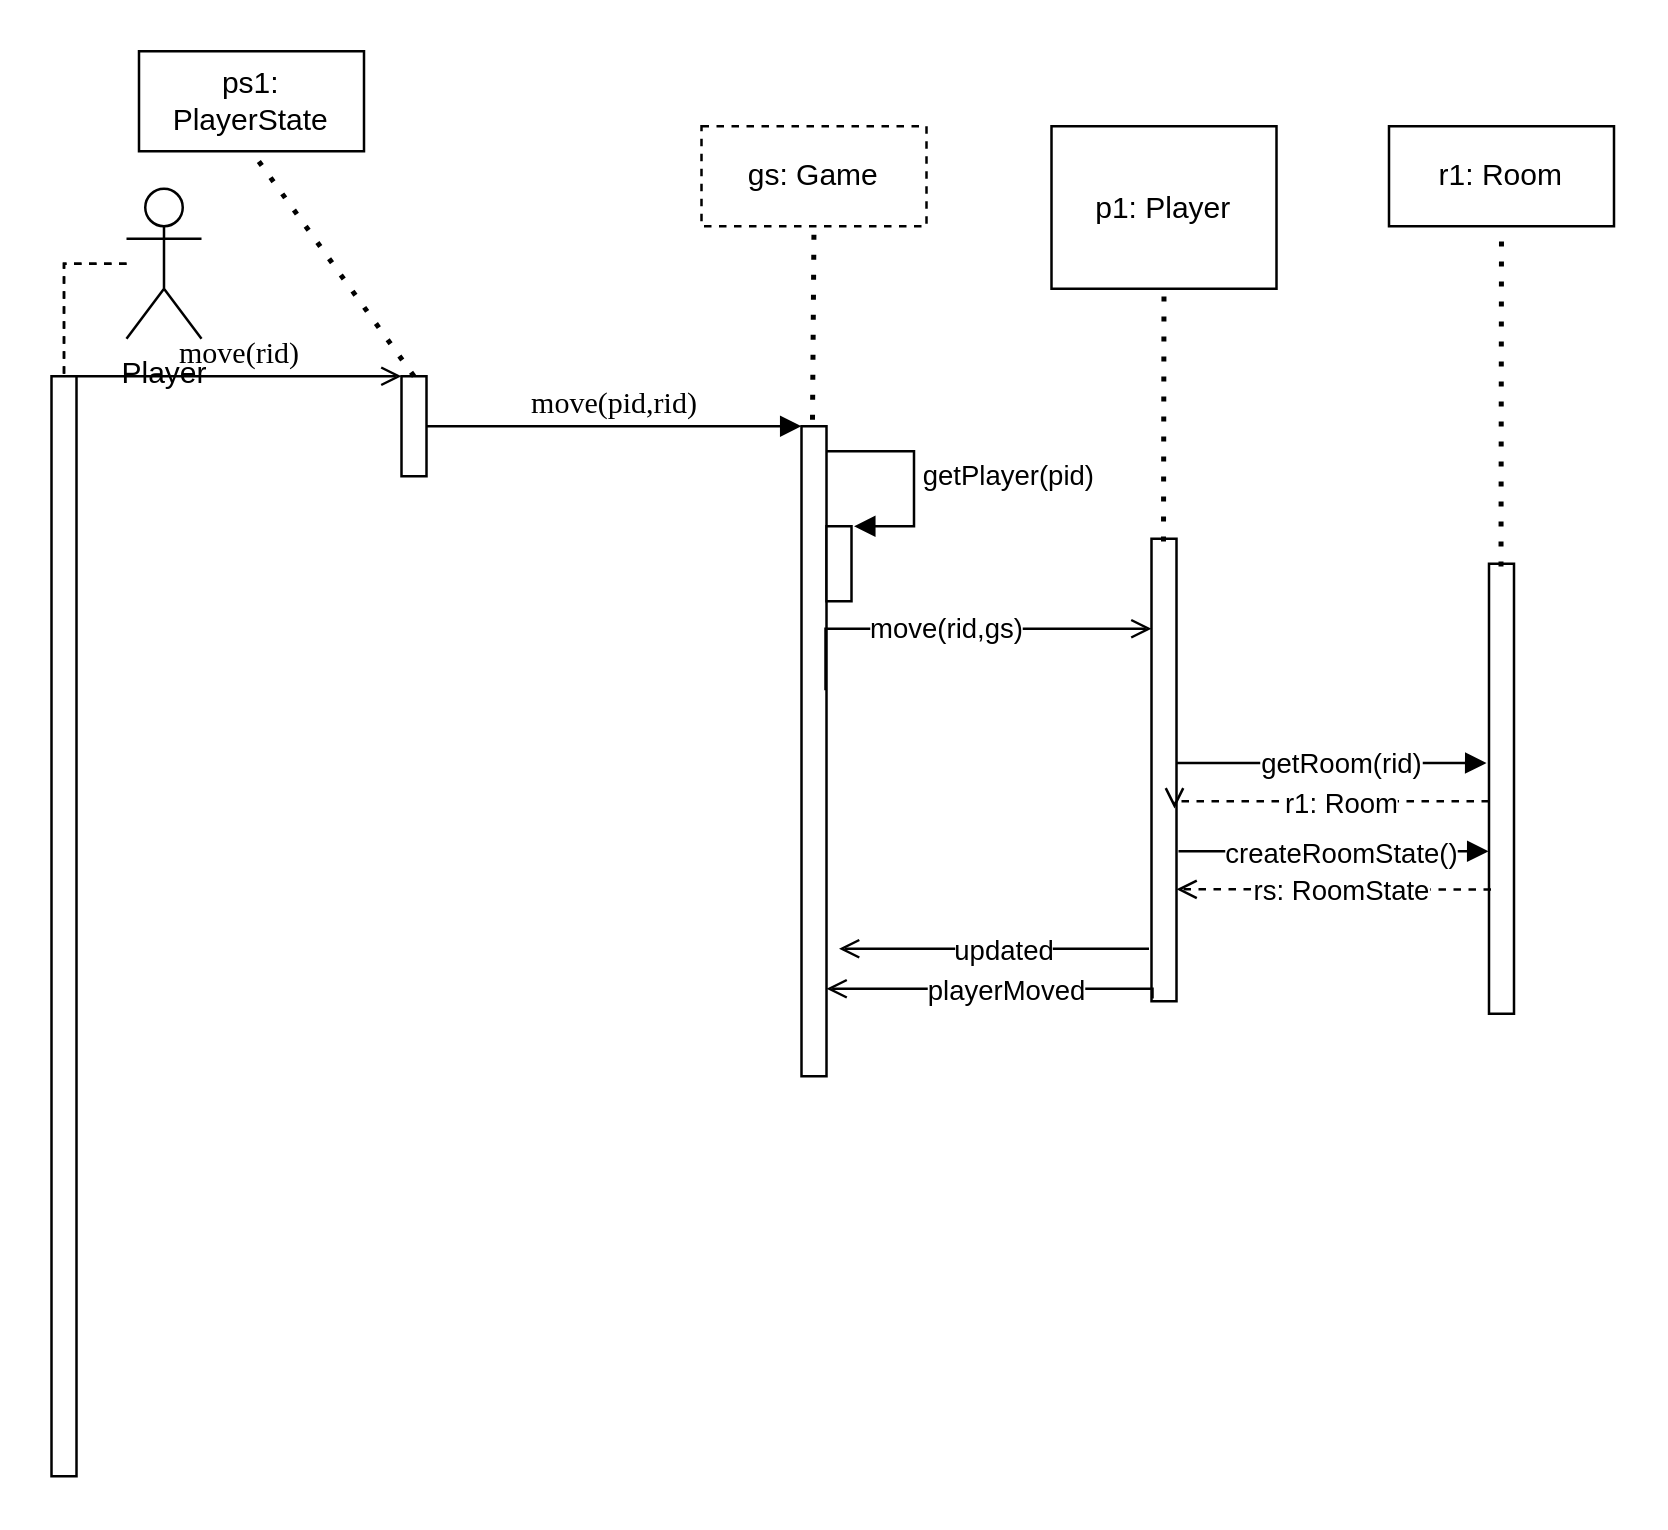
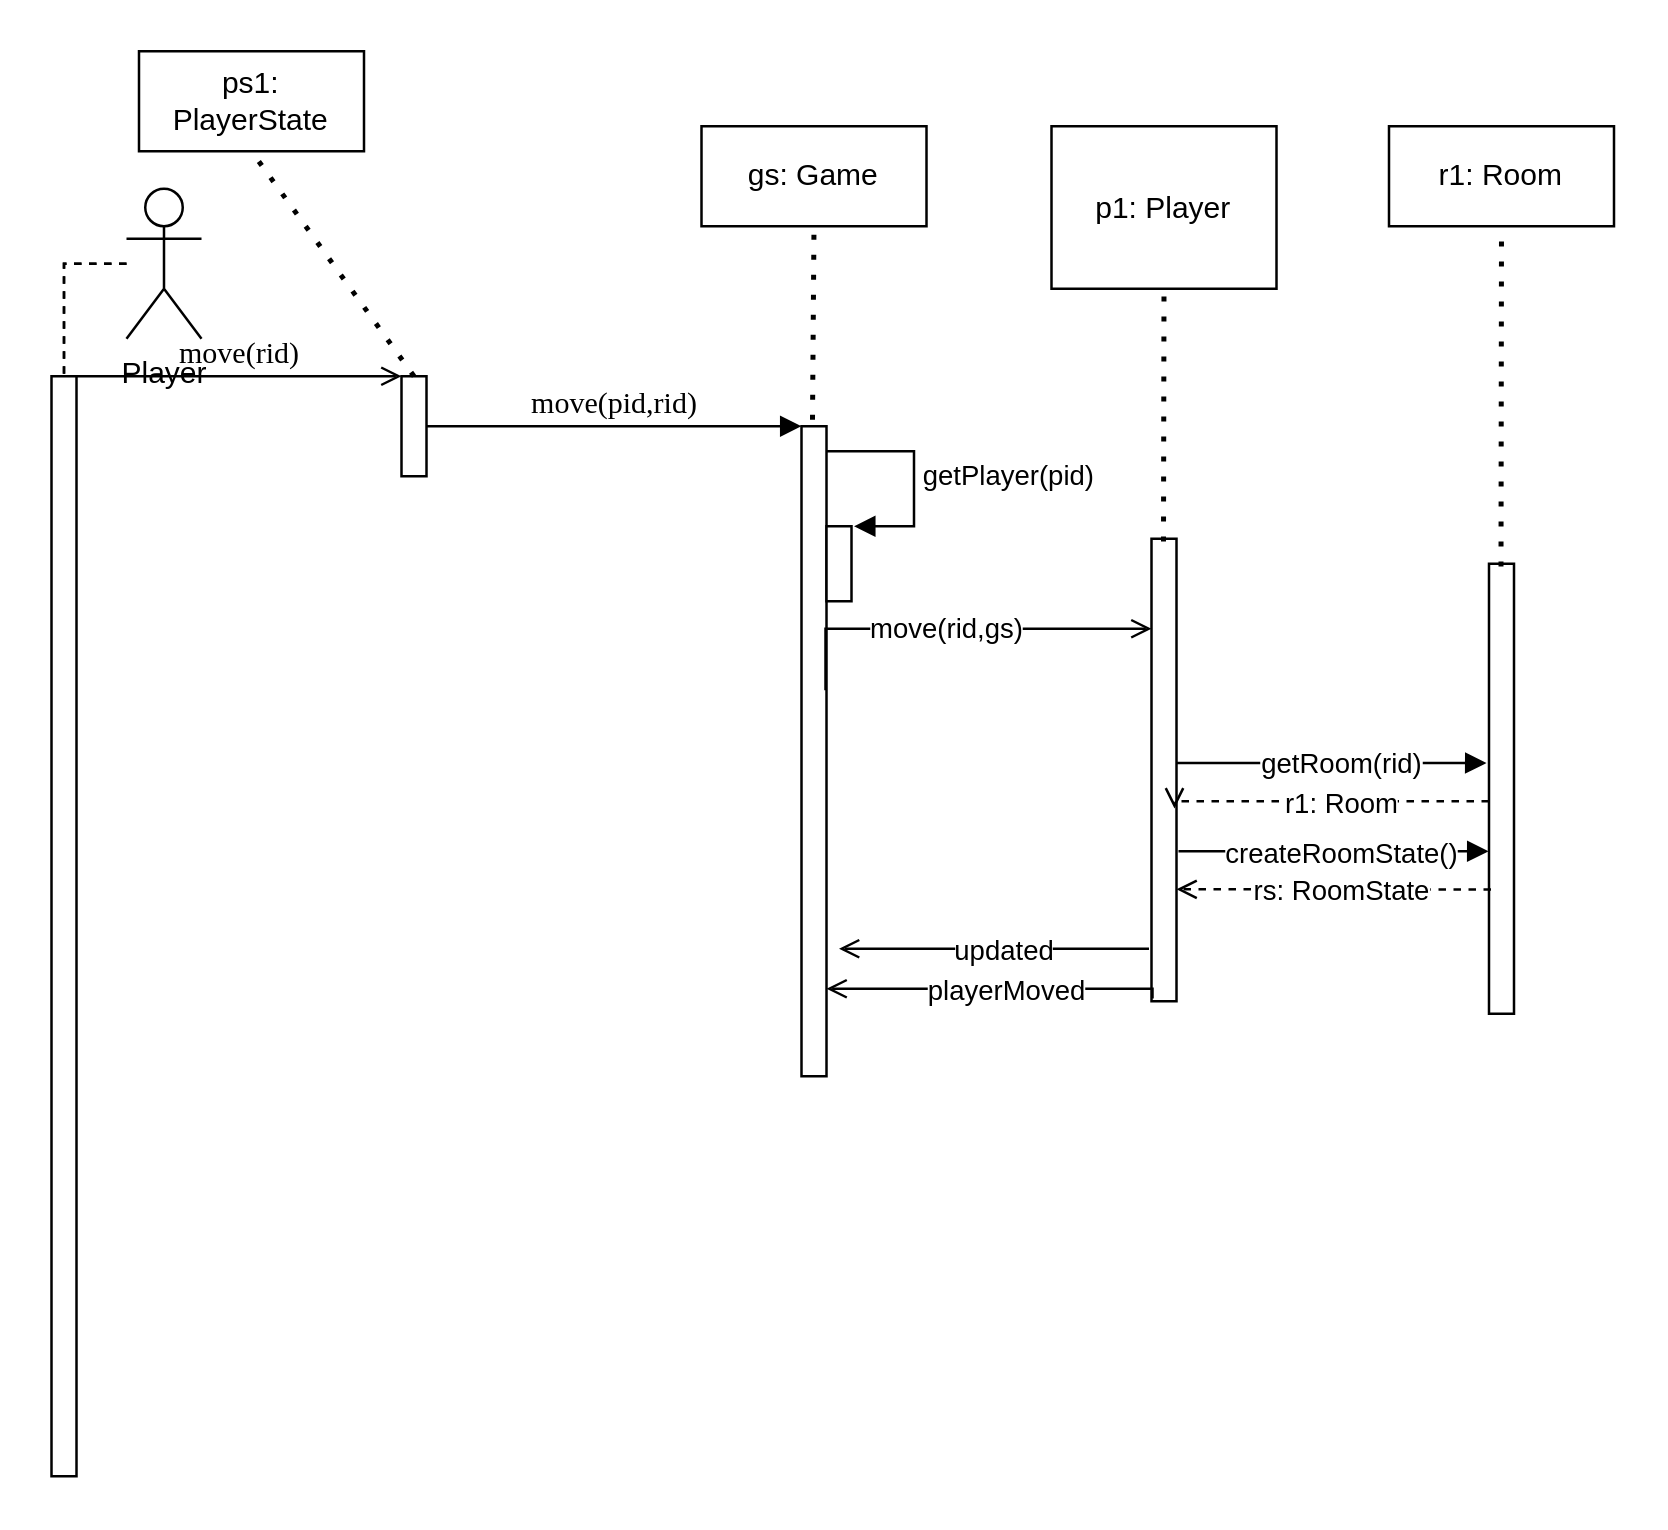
- <mxCell id="14" value="gs: Game" style="rounded=0;whiteSpace=wrap;html=1;dashed=1;" vertex="1" parent="1"><mxGeometry x="280" y="50" width="90" height="40" as="geometry" /></mxCell>
+ <mxCell id="14" value="gs: Game" style="rounded=0;whiteSpace=wrap;html=1;" vertex="1" parent="1"><mxGeometry x="280" y="50" width="90" height="40" as="geometry" /></mxCell>
